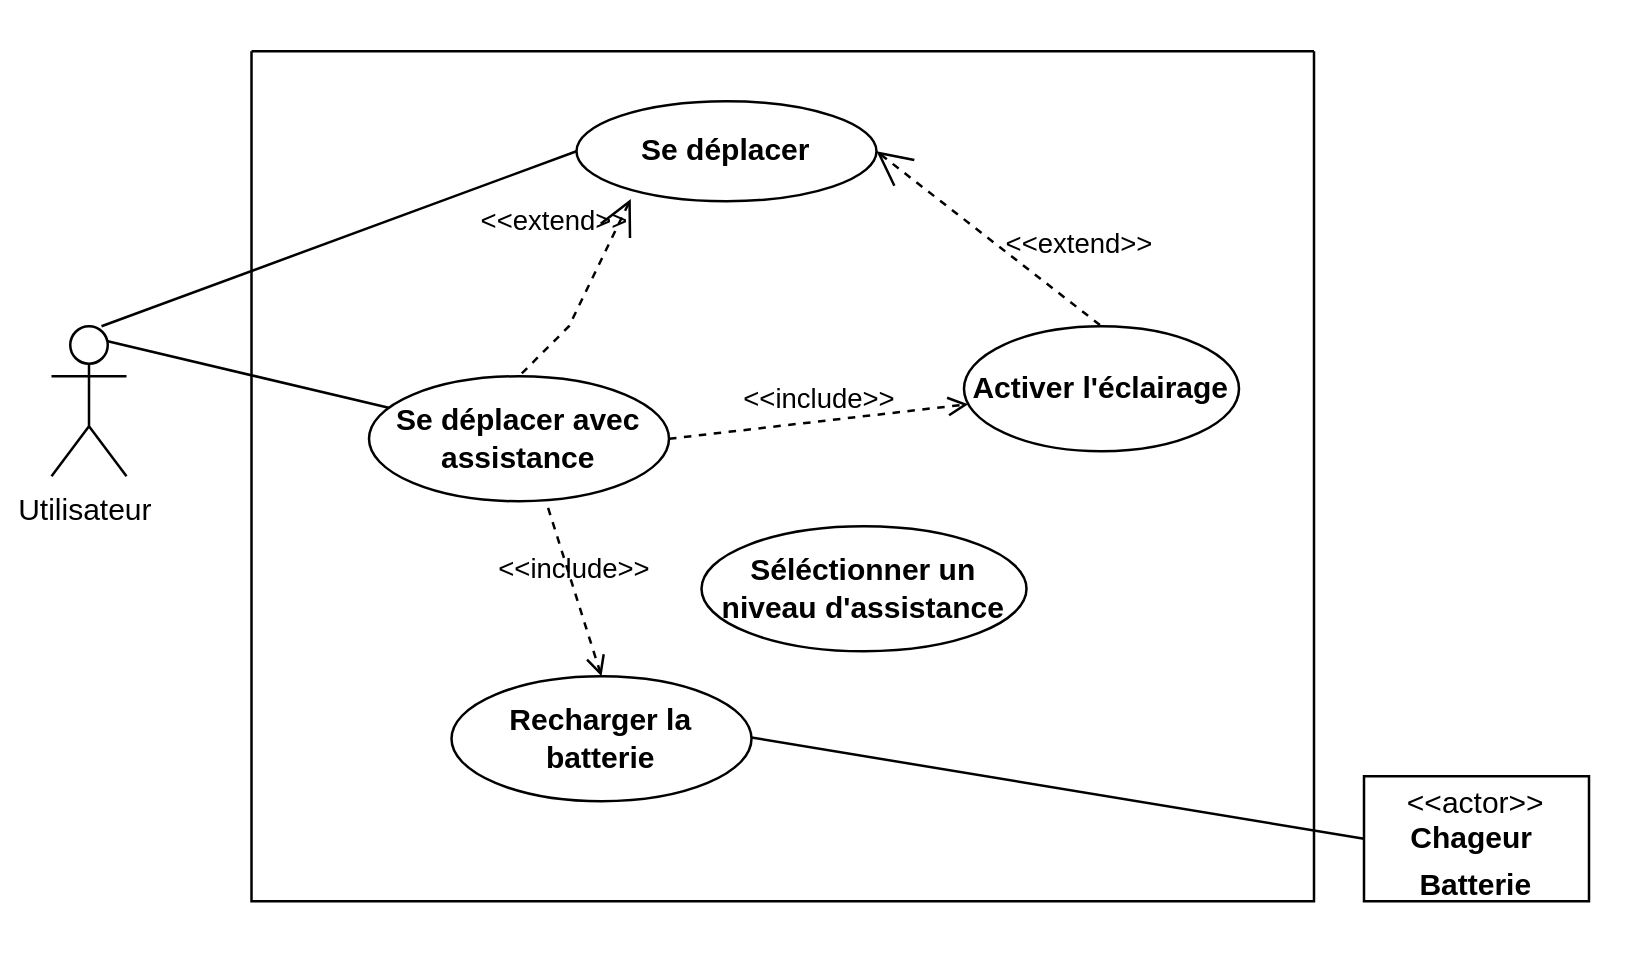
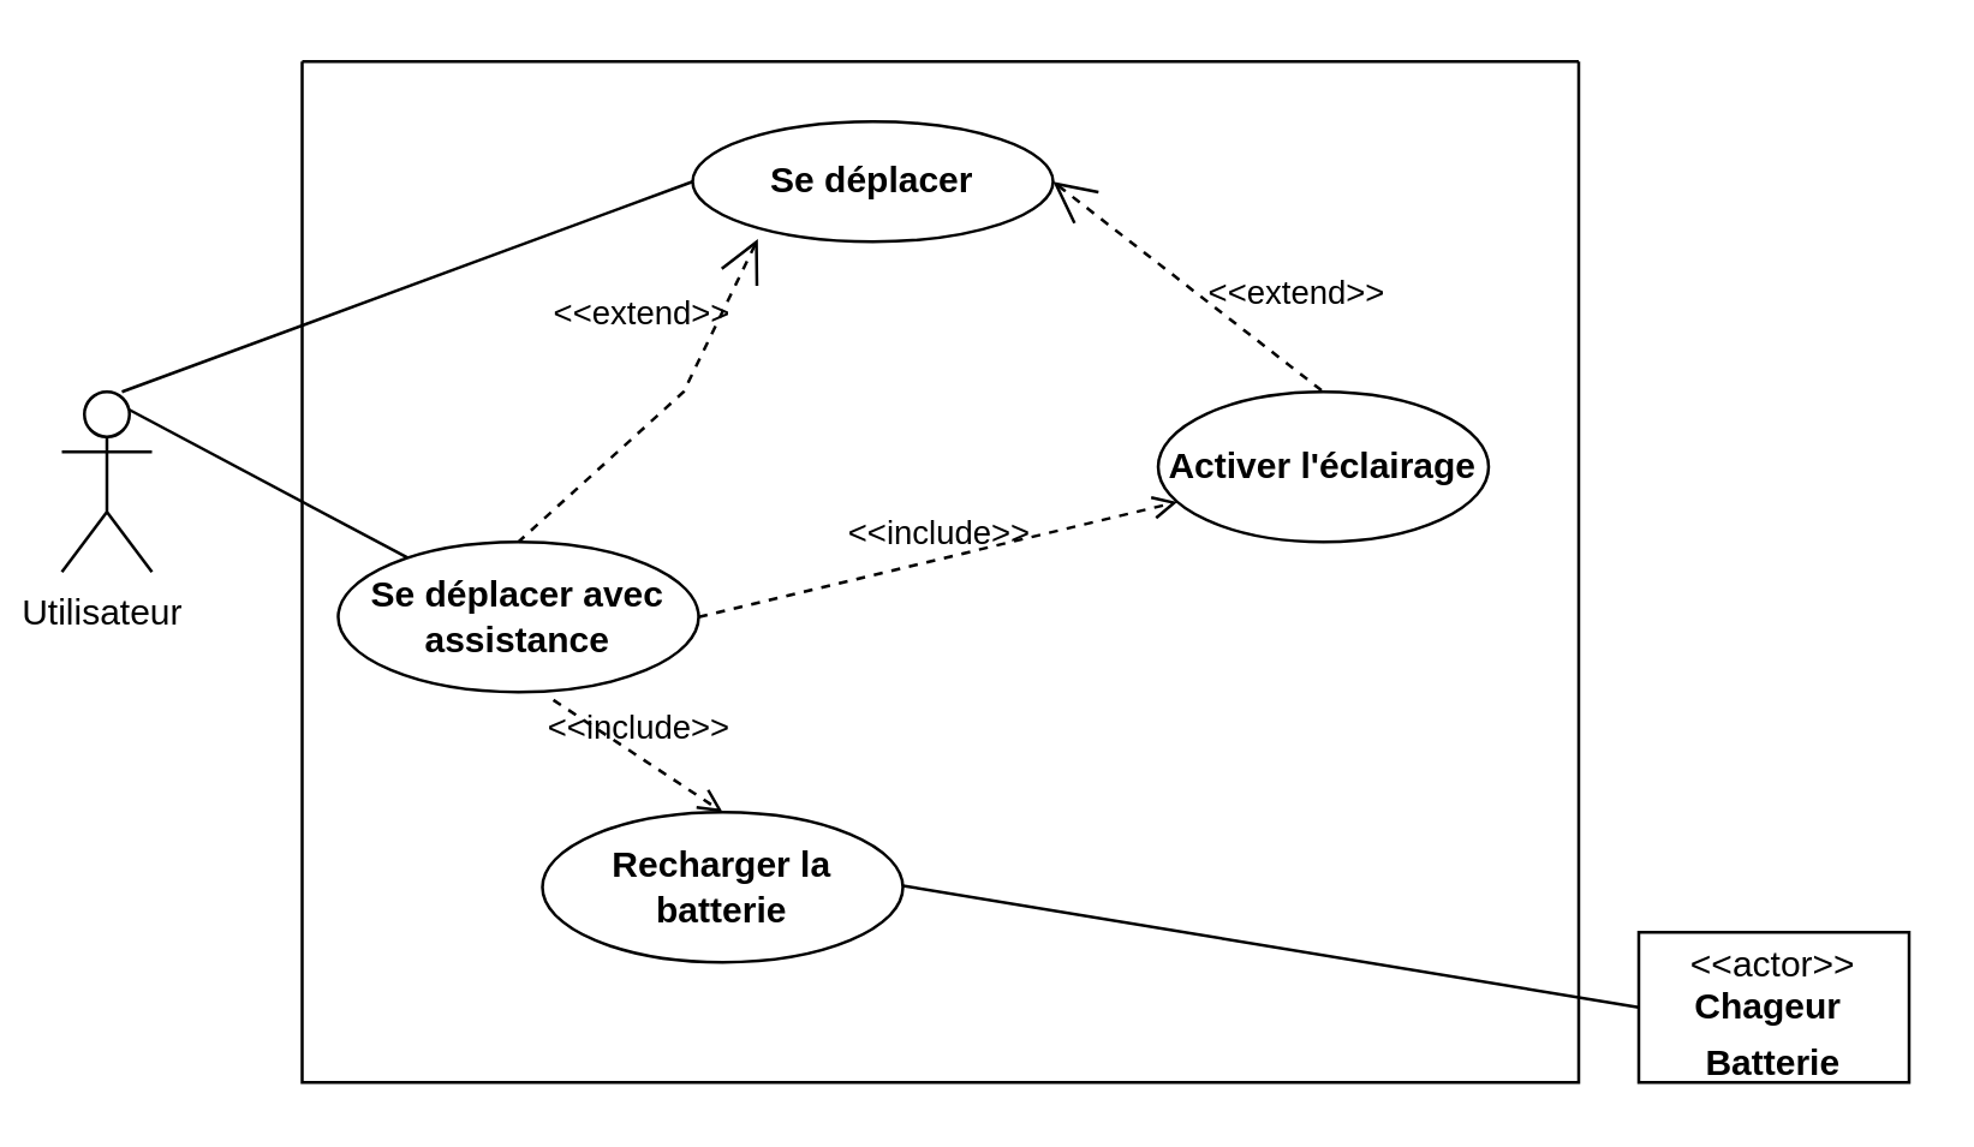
- <mxCell id="7" value="Se déplacer avec assistance" style="shape=ellipse;html=1;strokeWidth=1;fontStyle=1;whiteSpace=wrap;align=center;perimeter=ellipsePerimeter;" vertex="1" parent="3"><mxGeometry x="47" y="130" width="120" height="50" as="geometry" /></mxCell>
+ <mxCell id="7" value="Se déplacer avec assistance" style="shape=ellipse;html=1;strokeWidth=1;fontStyle=1;whiteSpace=wrap;align=center;perimeter=ellipsePerimeter;" vertex="1" parent="3"><mxGeometry x="12" y="160" width="120" height="50" as="geometry" /></mxCell>
- <mxCell id="9" value="Séléctionner un niveau d'assistance" style="shape=ellipse;html=1;strokeWidth=1;fontStyle=1;whiteSpace=wrap;align=center;perimeter=ellipsePerimeter;" vertex="1" parent="3"><mxGeometry x="180" y="190" width="130" height="50" as="geometry" /></mxCell>
